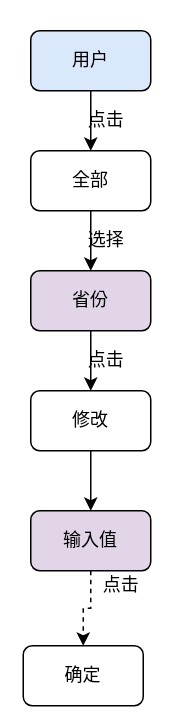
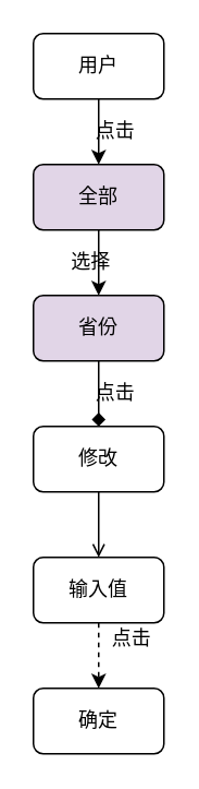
- <mxCell id="3" value="用户" style="rounded=1;whiteSpace=wrap;html=1;fillColor=#dae8fc;" vertex="1" parent="1"><mxGeometry x="20" y="20" width="80" height="40" as="geometry" /></mxCell>
+ <mxCell id="3" value="用户" style="rounded=1;whiteSpace=wrap;html=1;" vertex="1" parent="1"><mxGeometry x="20" y="20" width="80" height="40" as="geometry" /></mxCell>
- <mxCell id="5" value="全部" style="rounded=1;whiteSpace=wrap;html=1;" vertex="1" parent="1"><mxGeometry x="20" y="100" width="80" height="40" as="geometry" /></mxCell>
+ <mxCell id="5" value="全部" style="rounded=1;whiteSpace=wrap;html=1;fillColor=#e1d5e7;" vertex="1" parent="1"><mxGeometry x="20" y="100" width="80" height="40" as="geometry" /></mxCell>
- <mxCell id="9" value="选择" style="text;html=1;align=center;verticalAlign=middle;resizable=0;points=[];autosize=1;strokeColor=none;fillColor=none;" vertex="1" parent="1"><mxGeometry x="50" y="150" width="40" height="20" as="geometry" /></mxCell>
+ <mxCell id="9" value="选择" style="text;html=1;align=center;verticalAlign=middle;resizable=0;points=[];autosize=1;strokeColor=none;fillColor=none;" vertex="1" parent="1"><mxGeometry x="35" y="150" width="40" height="20" as="geometry" /></mxCell>
- <mxCell id="7" value="" style="edgeStyle=orthogonalEdgeStyle;rounded=0;orthogonalLoop=1;jettySize=auto;html=1;" edge="1" parent="1" source="8" target="11"><mxGeometry relative="1" as="geometry" /></mxCell>
+ <mxCell id="7" value="" style="edgeStyle=orthogonalEdgeStyle;rounded=0;orthogonalLoop=1;jettySize=auto;html=1;endArrow=diamond;" edge="1" parent="1" source="8" target="11"><mxGeometry relative="1" as="geometry" /></mxCell>
- <mxCell id="10" value="" style="edgeStyle=orthogonalEdgeStyle;rounded=0;orthogonalLoop=1;jettySize=auto;html=1;" edge="1" parent="1" source="11" target="14"><mxGeometry relative="1" as="geometry" /></mxCell>
+ <mxCell id="10" value="" style="edgeStyle=orthogonalEdgeStyle;rounded=0;orthogonalLoop=1;jettySize=auto;html=1;endArrow=open;" edge="1" parent="1" source="11" target="14"><mxGeometry relative="1" as="geometry" /></mxCell>
- <mxCell id="14" value="输入值" style="rounded=1;whiteSpace=wrap;html=1;fillColor=#e1d5e7;" vertex="1" parent="1"><mxGeometry x="20" y="340" width="80" height="40" as="geometry" /></mxCell>
+ <mxCell id="14" value="输入值" style="rounded=1;whiteSpace=wrap;html=1;" vertex="1" parent="1"><mxGeometry x="20" y="340" width="80" height="40" as="geometry" /></mxCell>
- <mxCell id="15" value="确定" style="rounded=1;whiteSpace=wrap;html=1;" vertex="1" parent="1"><mxGeometry x="15" y="430" width="80" height="40" as="geometry" /></mxCell>
+ <mxCell id="15" value="确定" style="rounded=1;whiteSpace=wrap;html=1;" vertex="1" parent="1"><mxGeometry x="20" y="420" width="80" height="40" as="geometry" /></mxCell>
